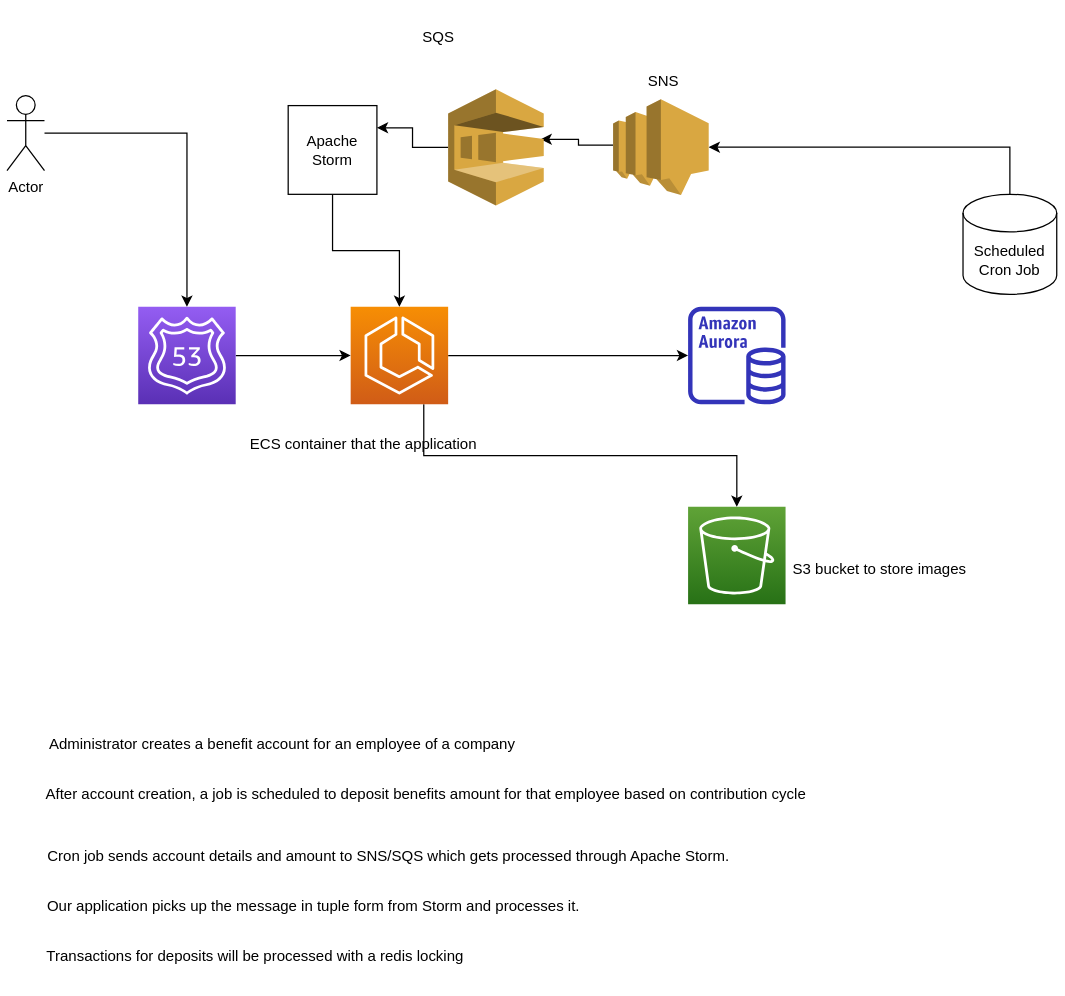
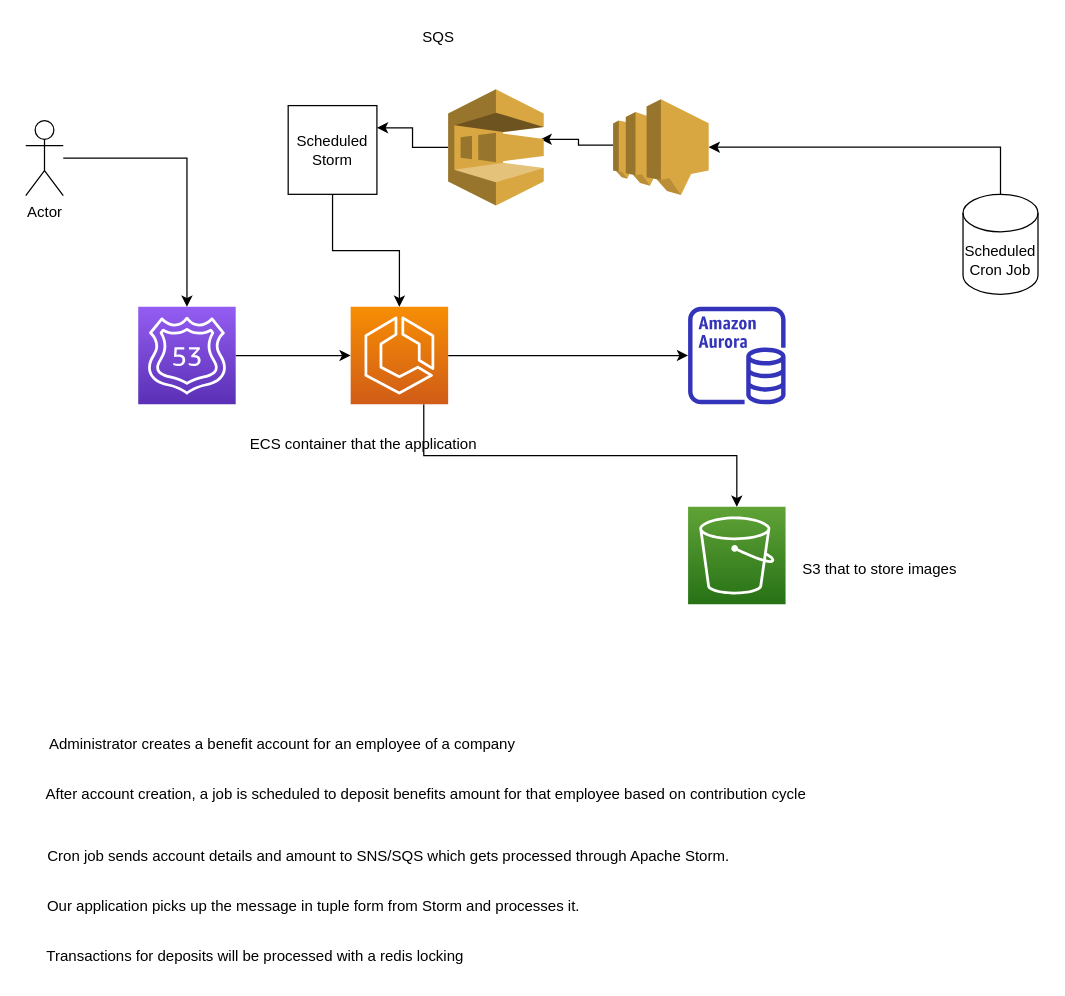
- <mxCell id="18" value="SNS" style="text;html=1;align=center;verticalAlign=middle;resizable=0;points=[];autosize=1;strokeColor=none;" vertex="1" parent="1"><mxGeometry x="510" y="55" width="40" height="20" as="geometry" /></mxCell>
- <mxCell id="21" value="Actor" style="shape=umlActor;verticalLabelPosition=bottom;verticalAlign=top;html=1;outlineConnect=0;" vertex="1" parent="1"><mxGeometry x="5" y="76" width="30" height="60" as="geometry" /></mxCell>
+ <mxCell id="21" value="Actor" style="shape=umlActor;verticalLabelPosition=bottom;verticalAlign=top;html=1;outlineConnect=0;" vertex="1" parent="1"><mxGeometry x="20" y="96" width="30" height="60" as="geometry" /></mxCell>
- <mxCell id="16" value="Apache Storm" style="whiteSpace=wrap;html=1;aspect=fixed;" vertex="1" parent="1"><mxGeometry x="230" y="84" width="71" height="71" as="geometry" /></mxCell>
+ <mxCell id="16" value="Scheduled Storm" style="whiteSpace=wrap;html=1;aspect=fixed;" vertex="1" parent="1"><mxGeometry x="230" y="84" width="71" height="71" as="geometry" /></mxCell>
- <mxCell id="10" value="Scheduled Cron Job" style="shape=cylinder3;whiteSpace=wrap;html=1;boundedLbl=1;backgroundOutline=1;size=15;" vertex="1" parent="1"><mxGeometry x="770" y="155" width="75" height="80" as="geometry" /></mxCell>
+ <mxCell id="10" value="Scheduled Cron Job" style="shape=cylinder3;whiteSpace=wrap;html=1;boundedLbl=1;backgroundOutline=1;size=15;" vertex="1" parent="1"><mxGeometry x="770" y="155" width="60" height="80" as="geometry" /></mxCell>
- <mxCell id="26" value="S3 bucket to store images" style="text;html=1;align=center;verticalAlign=middle;resizable=0;points=[];autosize=1;strokeColor=none;" vertex="1" parent="1"><mxGeometry x="628" y="445" width="150" height="20" as="geometry" /></mxCell>
+ <mxCell id="26" value="S3 that to store images" style="text;html=1;align=center;verticalAlign=middle;resizable=0;points=[];autosize=1;strokeColor=none;" vertex="1" parent="1"><mxGeometry x="628" y="445" width="150" height="20" as="geometry" /></mxCell>
